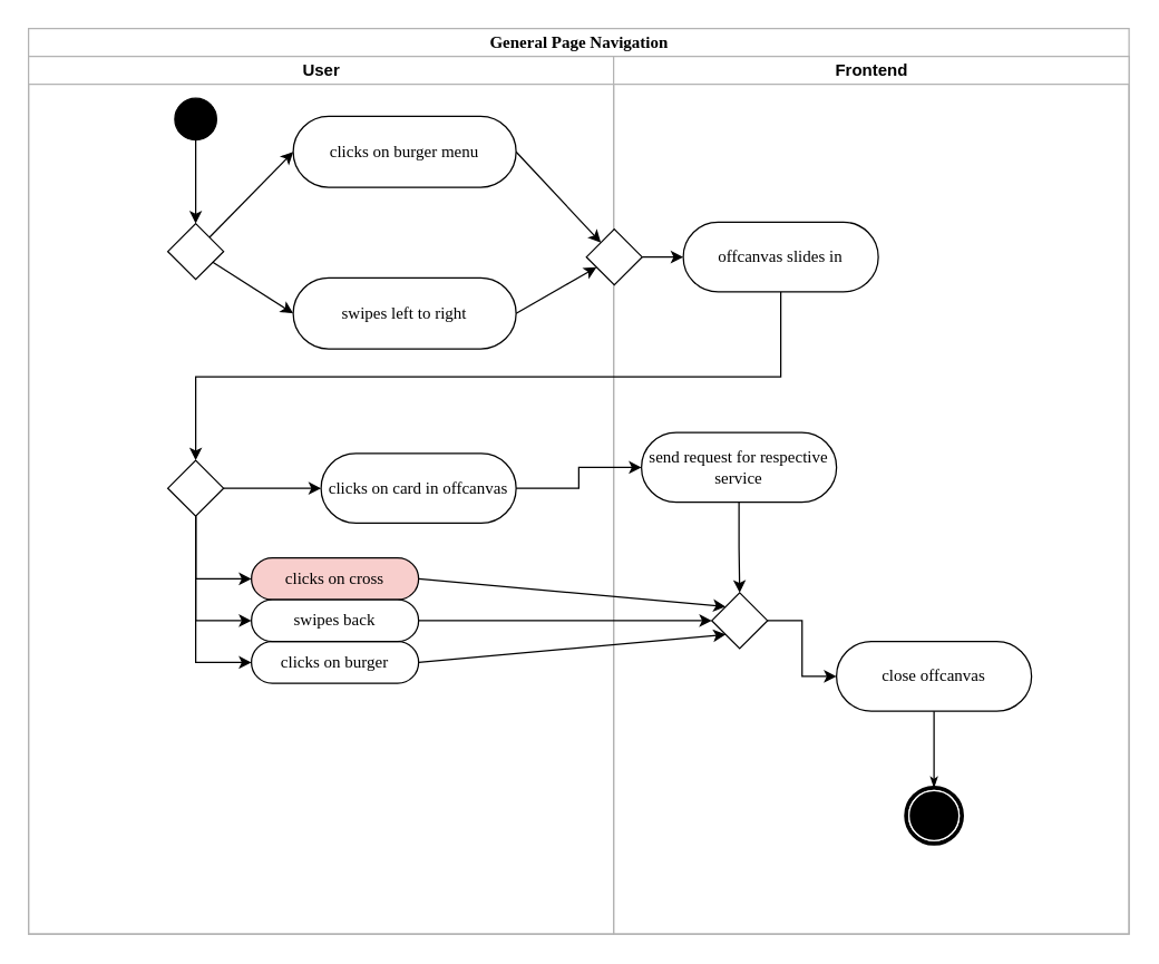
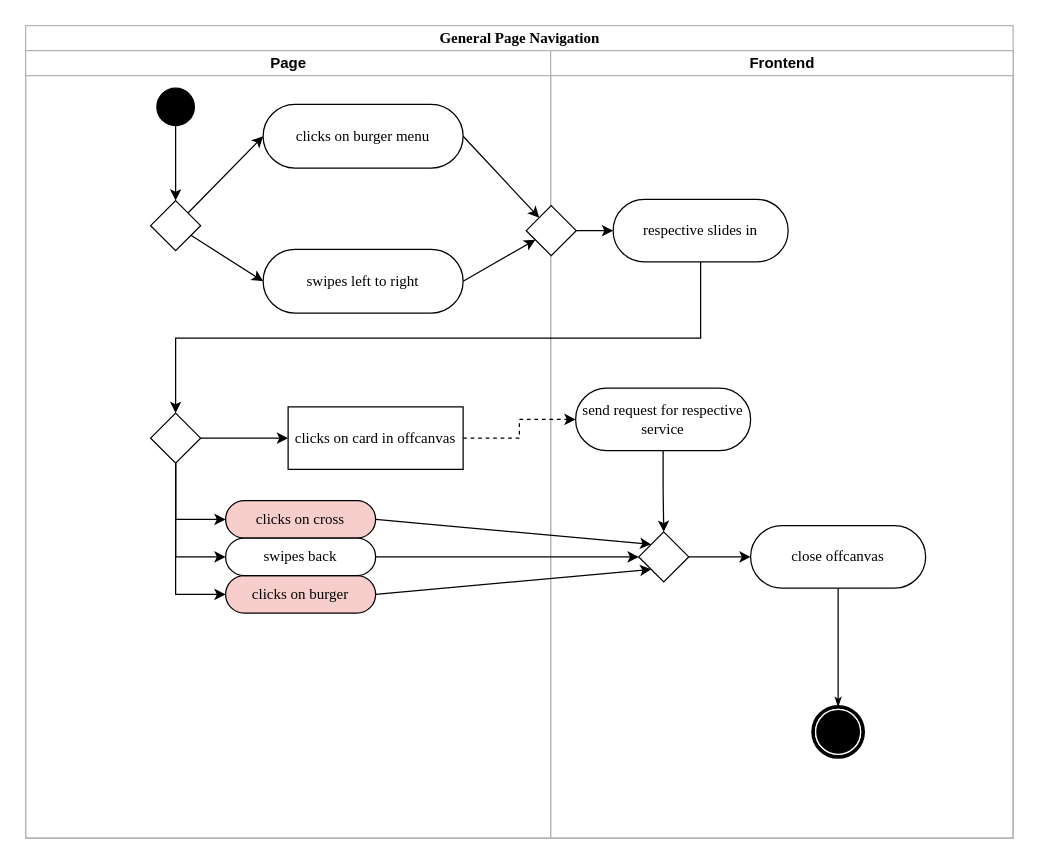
- <mxCell id="3" value="User" style="swimlane;html=1;startSize=20;strokeColor=#B3B3B3;strokeWidth=1;" parent="2" vertex="1"><mxGeometry y="20" width="420" height="630" as="geometry" /></mxCell>
+ <mxCell id="3" value="Page" style="swimlane;html=1;startSize=20;strokeColor=#B3B3B3;strokeWidth=1;" parent="2" vertex="1"><mxGeometry y="20" width="420" height="630" as="geometry" /></mxCell>
- <mxCell id="21" value="offcanvas slides in " style="rounded=1;whiteSpace=wrap;html=1;shadow=0;comic=0;labelBackgroundColor=none;strokeWidth=1;fontFamily=Verdana;fontSize=12;align=center;arcSize=50;" parent="20" vertex="1"><mxGeometry x="50" y="119" width="140" height="50" as="geometry" /></mxCell>
+ <mxCell id="21" value="respective slides in " style="rounded=1;whiteSpace=wrap;html=1;shadow=0;comic=0;labelBackgroundColor=none;strokeWidth=1;fontFamily=Verdana;fontSize=12;align=center;arcSize=50;" parent="20" vertex="1"><mxGeometry x="50" y="119" width="140" height="50" as="geometry" /></mxCell>
- <mxCell id="37" style="edgeStyle=orthogonalEdgeStyle;rounded=0;orthogonalLoop=1;jettySize=auto;html=1;exitX=1;exitY=0.5;exitDx=0;exitDy=0;entryX=0;entryY=0.5;entryDx=0;entryDy=0;fontSize=18;" edge="1" parent="2" source="9" target="30"><mxGeometry relative="1" as="geometry" /></mxCell>
+ <mxCell id="37" style="edgeStyle=orthogonalEdgeStyle;rounded=0;orthogonalLoop=1;jettySize=auto;html=1;exitX=1;exitY=0.5;exitDx=0;exitDy=0;entryX=0;entryY=0.5;entryDx=0;entryDy=0;fontSize=18;dashed=1;" edge="1" parent="2" source="9" target="30"><mxGeometry relative="1" as="geometry" /></mxCell>
- <mxCell id="9" value="clicks on card in offcanvas" style="rounded=1;whiteSpace=wrap;html=1;shadow=0;comic=0;labelBackgroundColor=none;strokeWidth=1;fontFamily=Verdana;fontSize=12;align=center;arcSize=50;" vertex="1" parent="3"><mxGeometry x="210" y="285" width="140" height="50" as="geometry" /></mxCell>
+ <mxCell id="9" value="clicks on card in offcanvas" style="whiteSpace=wrap;html=1;shadow=0;comic=0;labelBackgroundColor=none;strokeWidth=1;fontFamily=Verdana;fontSize=12;align=center;arcSize=50;rounded=0;" vertex="1" parent="3"><mxGeometry x="210" y="285" width="140" height="50" as="geometry" /></mxCell>
- <mxCell id="11" value="clicks on burger" style="rounded=1;whiteSpace=wrap;html=1;shadow=0;comic=0;labelBackgroundColor=none;strokeWidth=1;fontFamily=Verdana;fontSize=12;align=center;arcSize=50;" vertex="1" parent="3"><mxGeometry x="160" y="420" width="120" height="30" as="geometry" /></mxCell>
+ <mxCell id="11" value="clicks on burger" style="rounded=1;whiteSpace=wrap;html=1;shadow=0;comic=0;labelBackgroundColor=none;strokeWidth=1;fontFamily=Verdana;fontSize=12;align=center;arcSize=50;fillColor=#f8cecc;" vertex="1" parent="3"><mxGeometry x="160" y="420" width="120" height="30" as="geometry" /></mxCell>
- <mxCell id="22" value="close offcanvas" style="rounded=1;whiteSpace=wrap;html=1;shadow=0;comic=0;labelBackgroundColor=none;strokeWidth=1;fontFamily=Verdana;fontSize=12;align=center;arcSize=50;" parent="20" vertex="1"><mxGeometry x="160" y="420" width="140" height="50" as="geometry" /></mxCell>
+ <mxCell id="22" value="close offcanvas" style="rounded=1;whiteSpace=wrap;html=1;shadow=0;comic=0;labelBackgroundColor=none;strokeWidth=1;fontFamily=Verdana;fontSize=12;align=center;arcSize=50;" parent="20" vertex="1"><mxGeometry x="160" y="380" width="140" height="50" as="geometry" /></mxCell>
